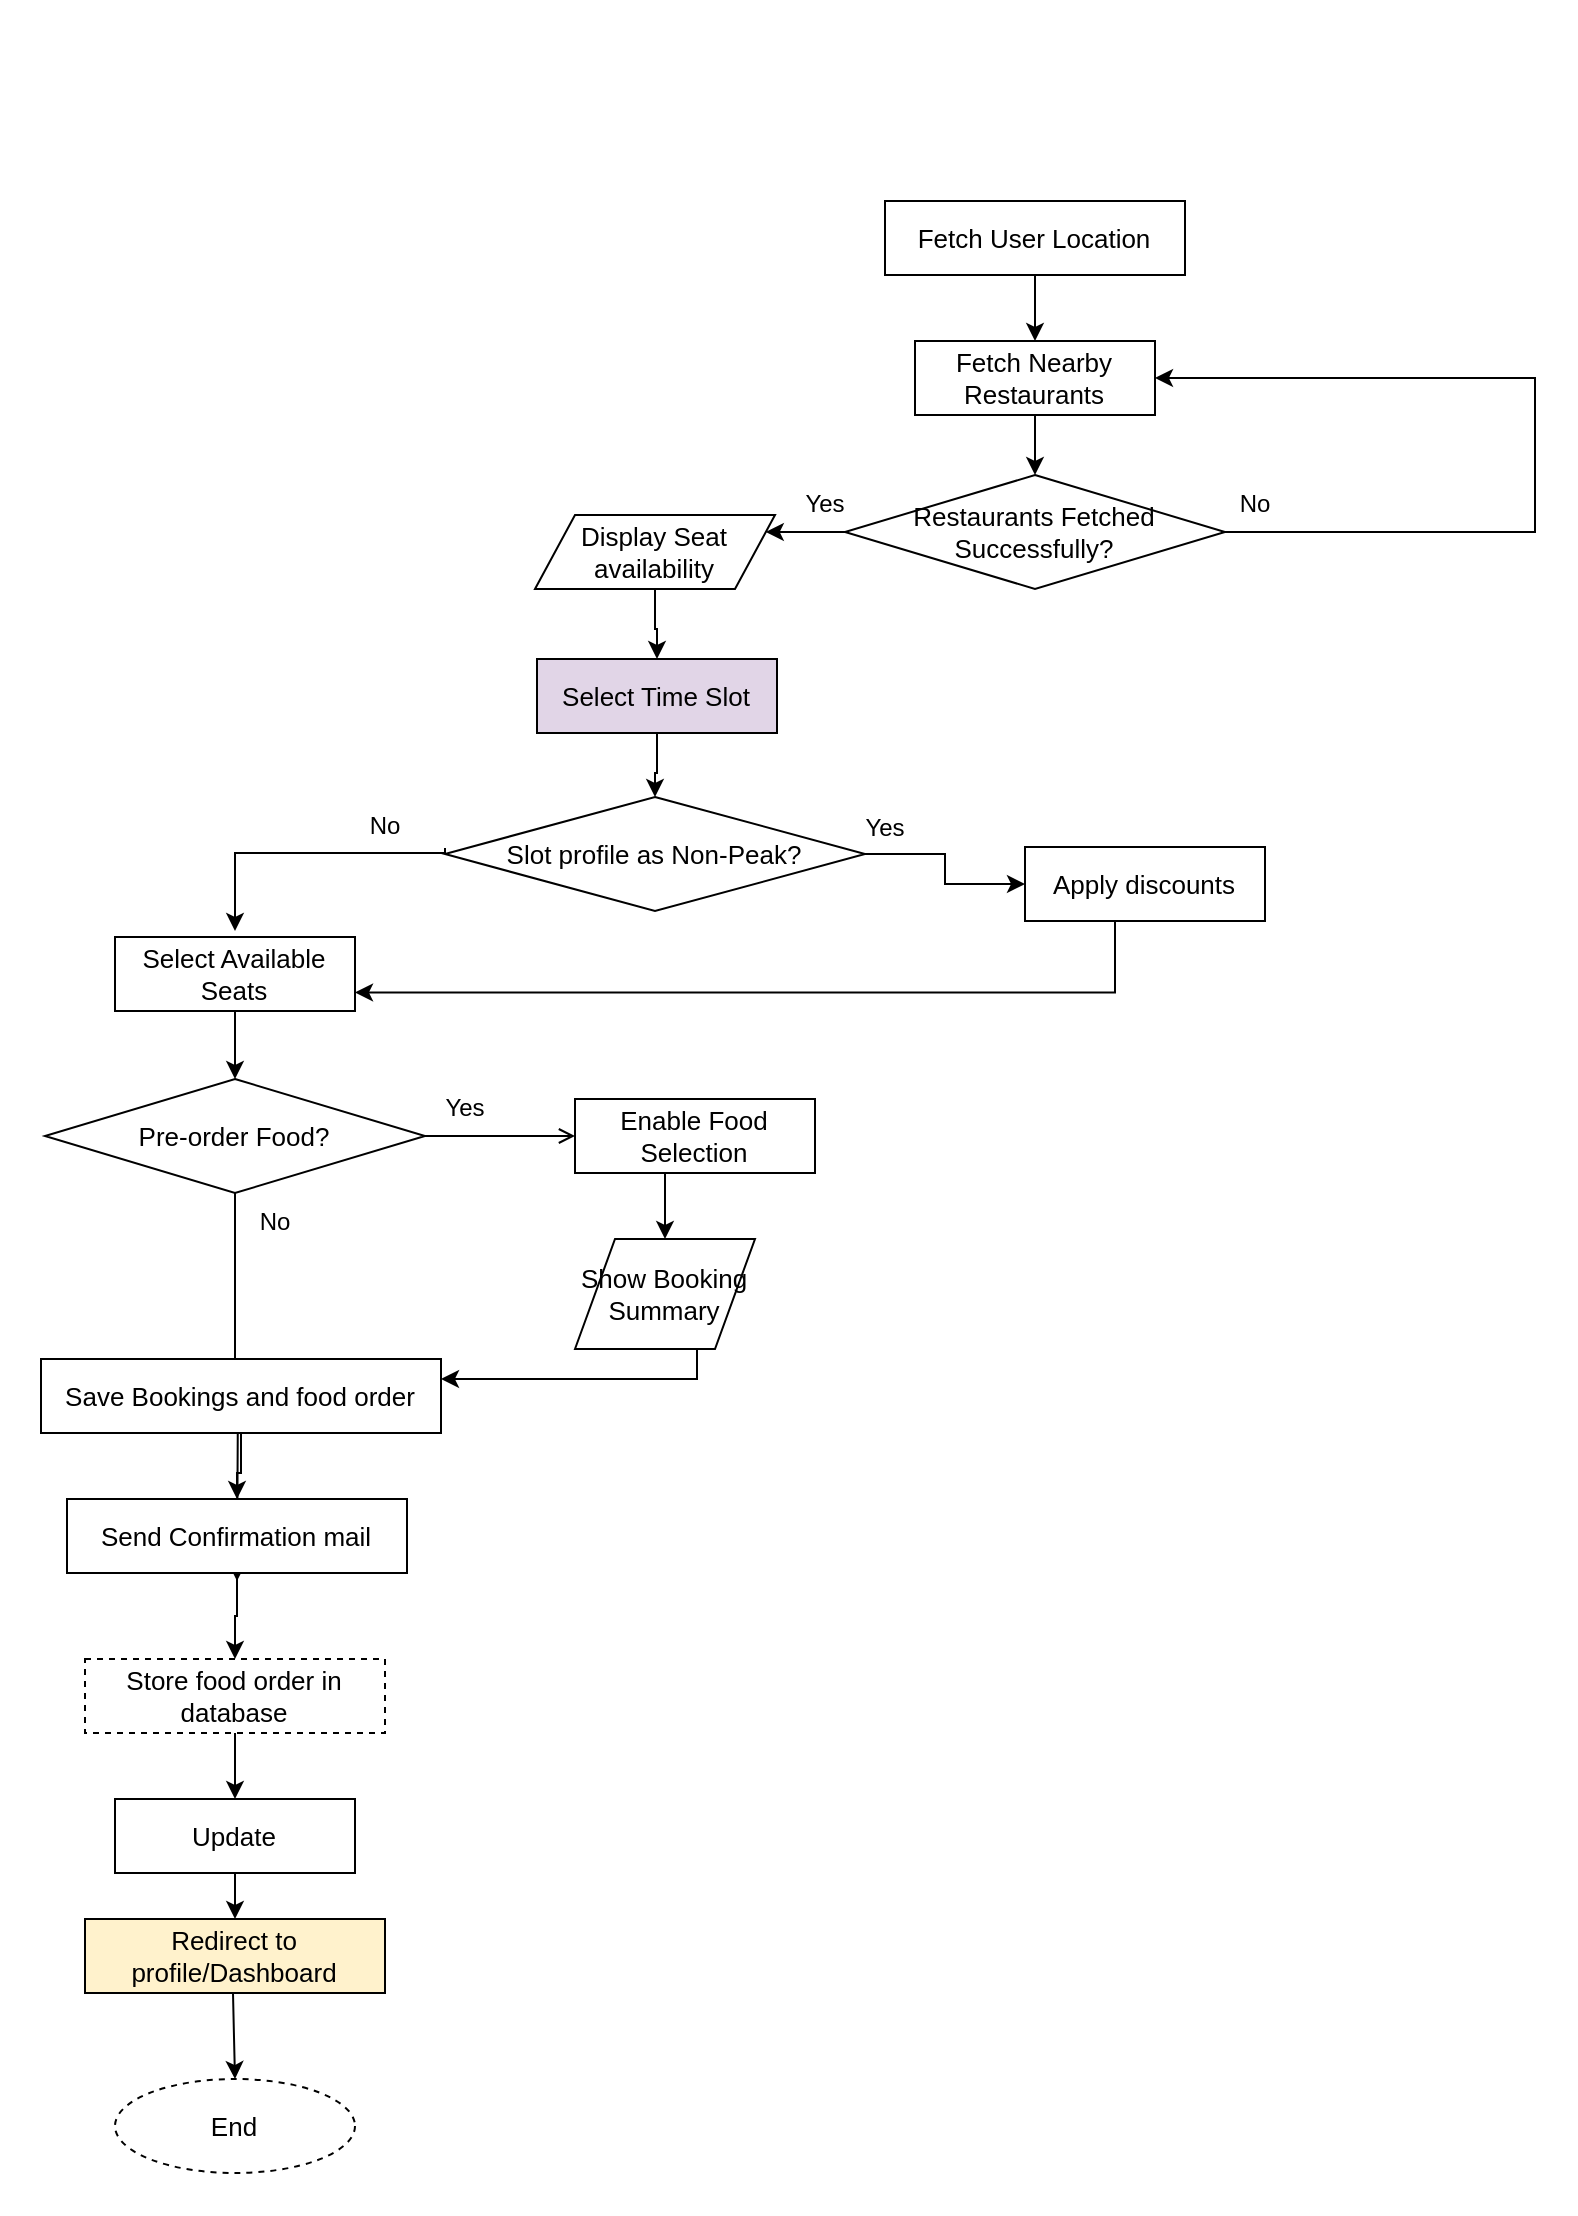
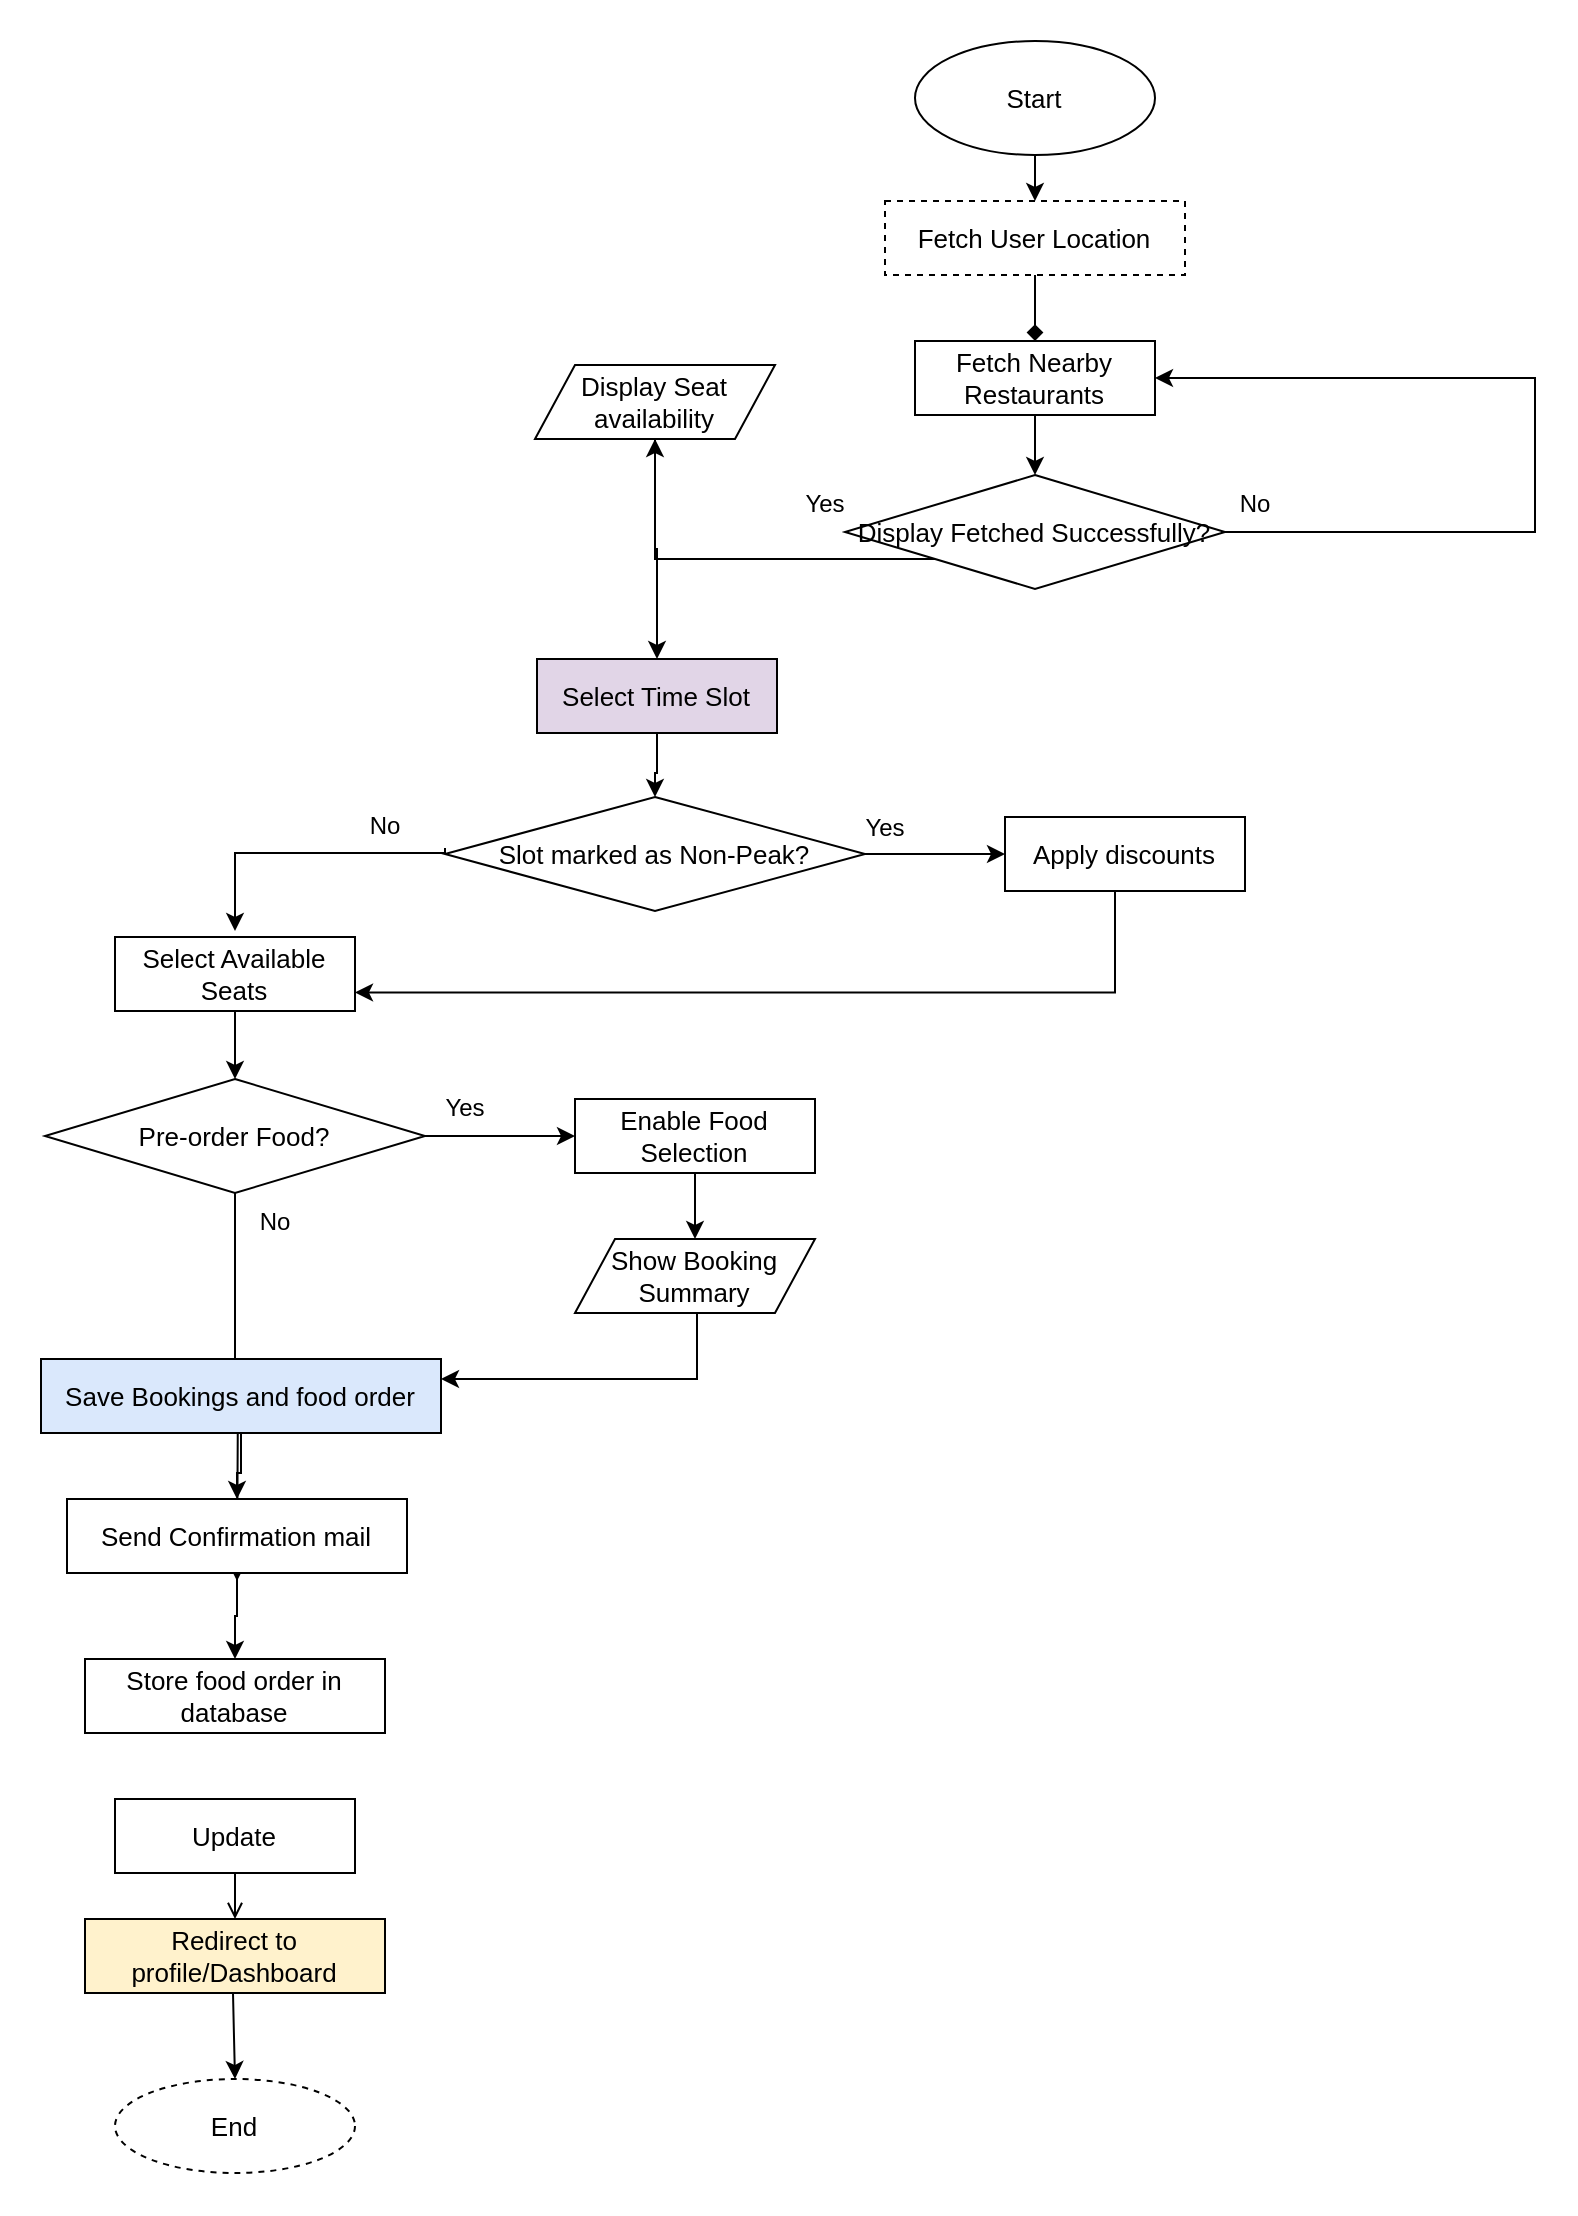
+ <mxCell id="3" value="Start" style="ellipse;whiteSpace=wrap;html=1;fontSize=13;" parent="1" vertex="1"><mxGeometry x="457" y="20" width="120" height="57" as="geometry" /></mxCell>
+ <mxCell id="2" value="" style="edgeStyle=orthogonalEdgeStyle;rounded=0;orthogonalLoop=1;jettySize=auto;html=1;fontSize=13;" parent="1" source="3" target="10" edge="1"><mxGeometry relative="1" as="geometry" /></mxCell>
- <mxCell id="10" value="Fetch User Location" style="rounded=0;whiteSpace=wrap;html=1;fontSize=13;" parent="1" vertex="1"><mxGeometry x="442" y="100" width="150" height="37" as="geometry" /></mxCell>
+ <mxCell id="10" value="Fetch User Location" style="rounded=0;whiteSpace=wrap;html=1;fontSize=13;dashed=1;" parent="1" vertex="1"><mxGeometry x="442" y="100" width="150" height="37" as="geometry" /></mxCell>
- <mxCell id="9" value="" style="edgeStyle=orthogonalEdgeStyle;rounded=0;orthogonalLoop=1;jettySize=auto;html=1;fontSize=13;" parent="1" source="10" target="12" edge="1"><mxGeometry relative="1" as="geometry" /></mxCell>
+ <mxCell id="9" value="" style="edgeStyle=orthogonalEdgeStyle;rounded=0;orthogonalLoop=1;jettySize=auto;html=1;fontSize=13;endArrow=diamond;" parent="1" source="10" target="12" edge="1"><mxGeometry relative="1" as="geometry" /></mxCell>
- <mxCell id="15" value="Restaurants Fetched Successfully?" style="rhombus;whiteSpace=wrap;html=1;fontSize=13;" parent="1" vertex="1"><mxGeometry x="422" y="237" width="190" height="57" as="geometry" /></mxCell>
+ <mxCell id="15" value="Display Fetched Successfully?" style="rhombus;whiteSpace=wrap;html=1;fontSize=13;" parent="1" vertex="1"><mxGeometry x="422" y="237" width="190" height="57" as="geometry" /></mxCell>
- <mxCell id="5" value="Display Seat availability" style="shape=parallelogram;perimeter=parallelogramPerimeter;whiteSpace=wrap;html=1;fixedSize=1;fontSize=13;" parent="1" vertex="1"><mxGeometry x="267" y="257" width="120" height="37" as="geometry" /></mxCell>
+ <mxCell id="5" value="Display Seat availability" style="shape=parallelogram;perimeter=parallelogramPerimeter;whiteSpace=wrap;html=1;fixedSize=1;fontSize=13;" parent="1" vertex="1"><mxGeometry x="267" y="182" width="120" height="37" as="geometry" /></mxCell>
- <mxCell id="20" value="Slot profile as Non-Peak?" style="rhombus;whiteSpace=wrap;html=1;fontSize=13;" parent="1" vertex="1"><mxGeometry x="222" y="398" width="210" height="57" as="geometry" /></mxCell>
+ <mxCell id="20" value="Slot marked as Non-Peak?" style="rhombus;whiteSpace=wrap;html=1;fontSize=13;" parent="1" vertex="1"><mxGeometry x="222" y="398" width="210" height="57" as="geometry" /></mxCell>
- <mxCell id="22" value="Apply discounts" style="rounded=0;whiteSpace=wrap;html=1;fontSize=13;" parent="1" vertex="1"><mxGeometry x="512" y="423" width="120" height="37" as="geometry" /></mxCell>
+ <mxCell id="22" value="Apply discounts" style="rounded=0;whiteSpace=wrap;html=1;fontSize=13;" parent="1" vertex="1"><mxGeometry x="502" y="408" width="120" height="37" as="geometry" /></mxCell>
- <mxCell id="27" value="" style="edgeStyle=orthogonalEdgeStyle;rounded=0;orthogonalLoop=1;jettySize=auto;html=1;fontSize=13;endArrow=open;" parent="1" source="29" target="26" edge="1"><mxGeometry relative="1" as="geometry" /></mxCell>
+ <mxCell id="27" value="" style="edgeStyle=orthogonalEdgeStyle;rounded=0;orthogonalLoop=1;jettySize=auto;html=1;fontSize=13;" parent="1" source="29" target="26" edge="1"><mxGeometry relative="1" as="geometry" /></mxCell>
- <mxCell id="7" value="Show Booking Summary" style="shape=parallelogram;perimeter=parallelogramPerimeter;whiteSpace=wrap;html=1;fixedSize=1;fontSize=13;" parent="1" vertex="1"><mxGeometry x="287" y="619" width="90" height="55" as="geometry" /></mxCell>
+ <mxCell id="7" value="Show Booking Summary" style="shape=parallelogram;perimeter=parallelogramPerimeter;whiteSpace=wrap;html=1;fixedSize=1;fontSize=13;" parent="1" vertex="1"><mxGeometry x="287" y="619" width="120" height="37" as="geometry" /></mxCell>
- <mxCell id="31" value="Save Bookings and food order" style="rounded=0;whiteSpace=wrap;html=1;fontSize=13;" parent="1" vertex="1"><mxGeometry x="20" y="679" width="200" height="37" as="geometry" /></mxCell>
+ <mxCell id="31" value="Save Bookings and food order" style="rounded=0;whiteSpace=wrap;html=1;fontSize=13;fillColor=#dae8fc;" parent="1" vertex="1"><mxGeometry x="20" y="679" width="200" height="37" as="geometry" /></mxCell>
- <mxCell id="35" value="Store food order in database" style="rounded=0;whiteSpace=wrap;html=1;fontSize=13;dashed=1;" parent="1" vertex="1"><mxGeometry x="42" y="829" width="150" height="37" as="geometry" /></mxCell>
+ <mxCell id="35" value="Store food order in database" style="rounded=0;whiteSpace=wrap;html=1;fontSize=13;" parent="1" vertex="1"><mxGeometry x="42" y="829" width="150" height="37" as="geometry" /></mxCell>
- <mxCell id="34" value="" style="edgeStyle=orthogonalEdgeStyle;rounded=0;orthogonalLoop=1;jettySize=auto;html=1;fontSize=13;" parent="1" source="35" target="37" edge="1"><mxGeometry relative="1" as="geometry" /></mxCell>
- <mxCell id="36" value="" style="edgeStyle=orthogonalEdgeStyle;rounded=0;orthogonalLoop=1;jettySize=auto;html=1;fontSize=13;" parent="1" source="37" target="38" edge="1"><mxGeometry relative="1" as="geometry" /></mxCell>
+ <mxCell id="36" value="" style="edgeStyle=orthogonalEdgeStyle;rounded=0;orthogonalLoop=1;jettySize=auto;html=1;fontSize=13;endArrow=open;" parent="1" source="37" target="38" edge="1"><mxGeometry relative="1" as="geometry" /></mxCell>
